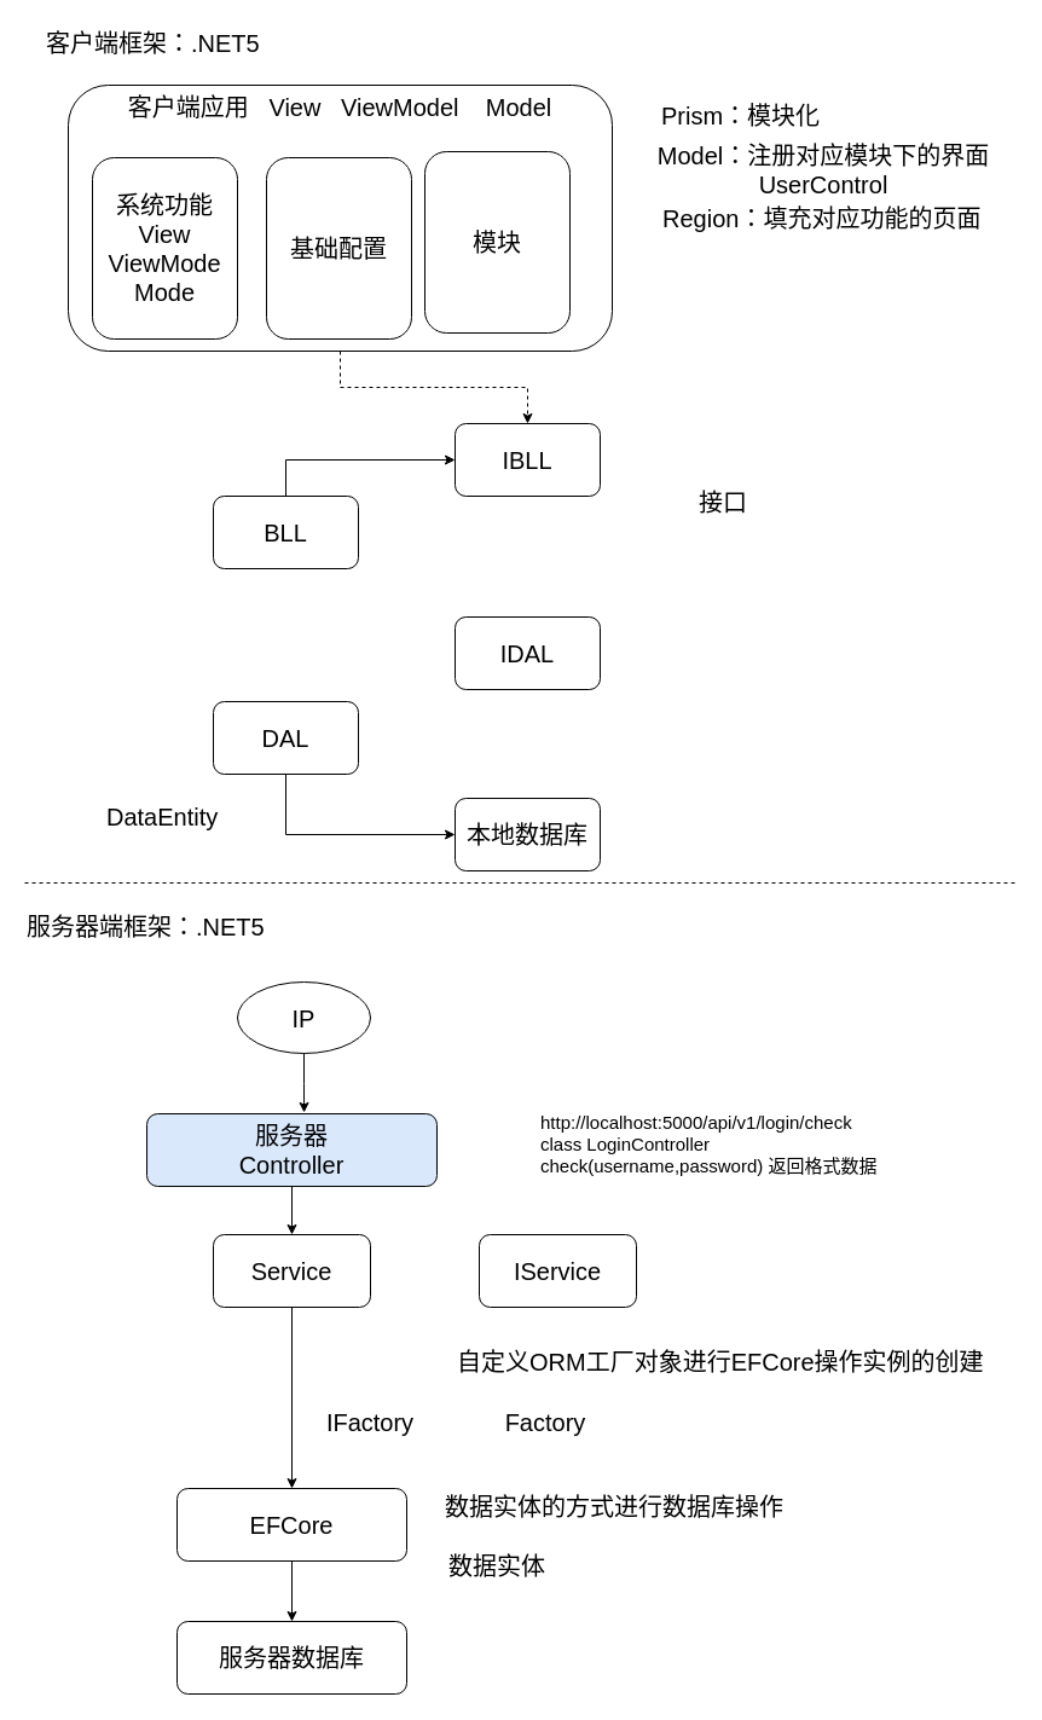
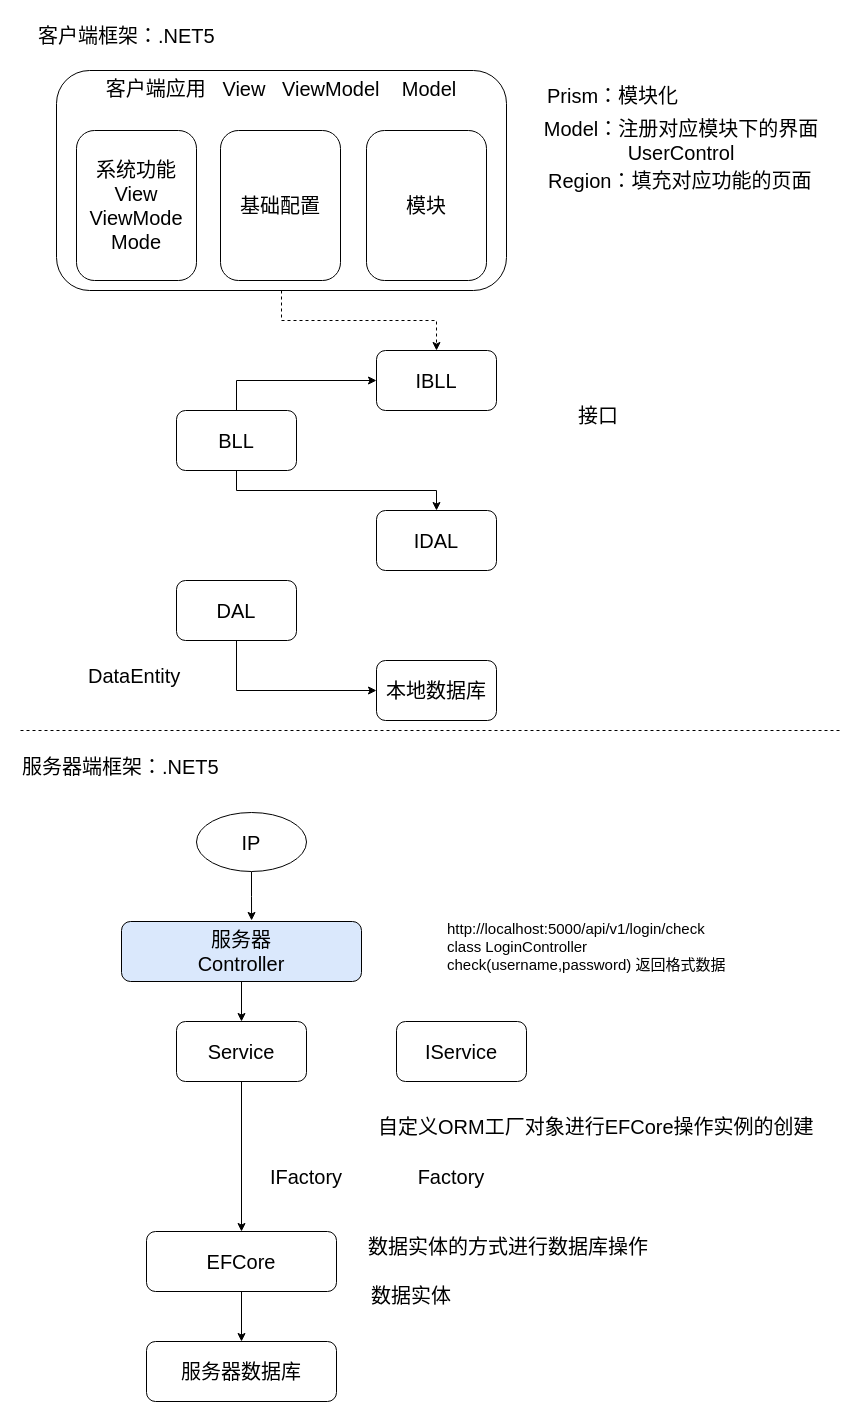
- <mxCell id="6" value="模块" style="rounded=1;whiteSpace=wrap;html=1;fontSize=20;" parent="1" vertex="1"><mxGeometry x="351" y="125" width="120" height="150" as="geometry" /></mxCell>
+ <mxCell id="6" value="模块" style="rounded=1;whiteSpace=wrap;html=1;fontSize=20;" parent="1" vertex="1"><mxGeometry x="366" y="130" width="120" height="150" as="geometry" /></mxCell>
+ <mxCell id="8" style="edgeStyle=orthogonalEdgeStyle;rounded=0;orthogonalLoop=1;jettySize=auto;html=1;exitX=0.5;exitY=1;exitDx=0;exitDy=0;entryX=0.5;entryY=0;entryDx=0;entryDy=0;" parent="1" source="9" target="11" edge="1"><mxGeometry relative="1" as="geometry" /></mxCell>
